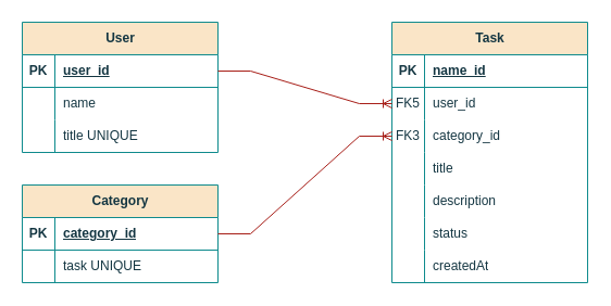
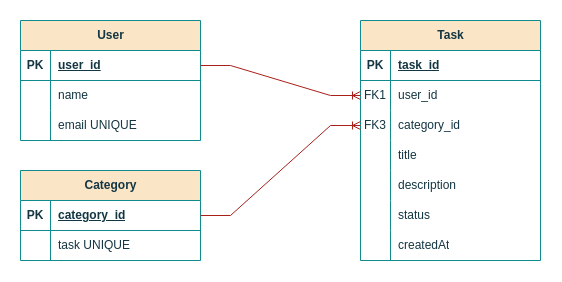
- <mxCell id="15" value="name_id" style="shape=partialRectangle;connectable=0;fillColor=none;top=0;left=0;bottom=0;right=0;align=left;spacingLeft=6;fontStyle=5;overflow=hidden;whiteSpace=wrap;html=1;labelBackgroundColor=none;rounded=0;strokeColor=#0F8B8D;fontColor=#143642;" vertex="1" parent="13"><mxGeometry x="30" width="150" height="30" as="geometry"><mxRectangle width="150" height="30" as="alternateBounds" /></mxGeometry></mxCell>
+ <mxCell id="15" value="task_id" style="shape=partialRectangle;connectable=0;fillColor=none;top=0;left=0;bottom=0;right=0;align=left;spacingLeft=6;fontStyle=5;overflow=hidden;whiteSpace=wrap;html=1;labelBackgroundColor=none;rounded=0;strokeColor=#0F8B8D;fontColor=#143642;" vertex="1" parent="13"><mxGeometry x="30" width="150" height="30" as="geometry"><mxRectangle width="150" height="30" as="alternateBounds" /></mxGeometry></mxCell>
- <mxCell id="17" value="FK5" style="shape=partialRectangle;connectable=0;fillColor=none;top=0;left=0;bottom=0;right=0;editable=1;overflow=hidden;whiteSpace=wrap;html=1;labelBackgroundColor=none;rounded=0;strokeColor=#0F8B8D;fontColor=#143642;" vertex="1" parent="16"><mxGeometry width="30" height="30" as="geometry"><mxRectangle width="30" height="30" as="alternateBounds" /></mxGeometry></mxCell>
+ <mxCell id="17" value="FK1" style="shape=partialRectangle;connectable=0;fillColor=none;top=0;left=0;bottom=0;right=0;editable=1;overflow=hidden;whiteSpace=wrap;html=1;labelBackgroundColor=none;rounded=0;strokeColor=#0F8B8D;fontColor=#143642;" vertex="1" parent="16"><mxGeometry width="30" height="30" as="geometry"><mxRectangle width="30" height="30" as="alternateBounds" /></mxGeometry></mxCell>
- <mxCell id="11" value="title UNIQUE" style="shape=partialRectangle;connectable=0;fillColor=none;top=0;left=0;bottom=0;right=0;align=left;spacingLeft=6;overflow=hidden;whiteSpace=wrap;html=1;labelBackgroundColor=none;rounded=0;strokeColor=#0F8B8D;fontColor=#143642;" vertex="1" parent="9"><mxGeometry x="30" width="150" height="30" as="geometry"><mxRectangle width="150" height="30" as="alternateBounds" /></mxGeometry></mxCell>
+ <mxCell id="11" value="email UNIQUE" style="shape=partialRectangle;connectable=0;fillColor=none;top=0;left=0;bottom=0;right=0;align=left;spacingLeft=6;overflow=hidden;whiteSpace=wrap;html=1;labelBackgroundColor=none;rounded=0;strokeColor=#0F8B8D;fontColor=#143642;" vertex="1" parent="9"><mxGeometry x="30" width="150" height="30" as="geometry"><mxRectangle width="150" height="30" as="alternateBounds" /></mxGeometry></mxCell>
